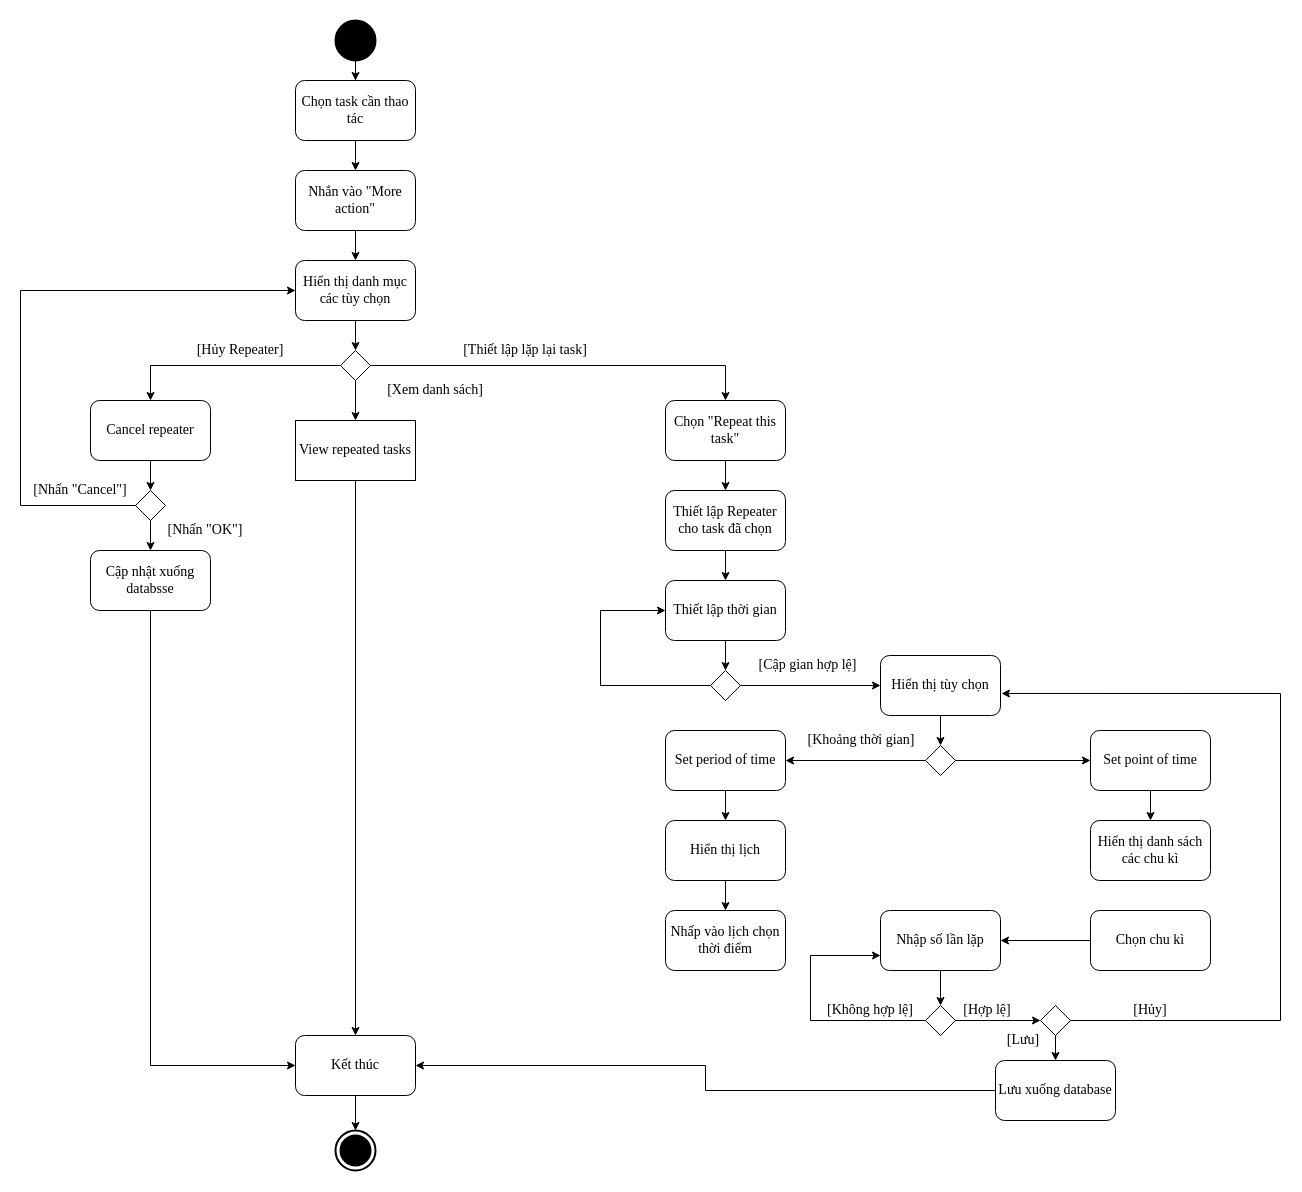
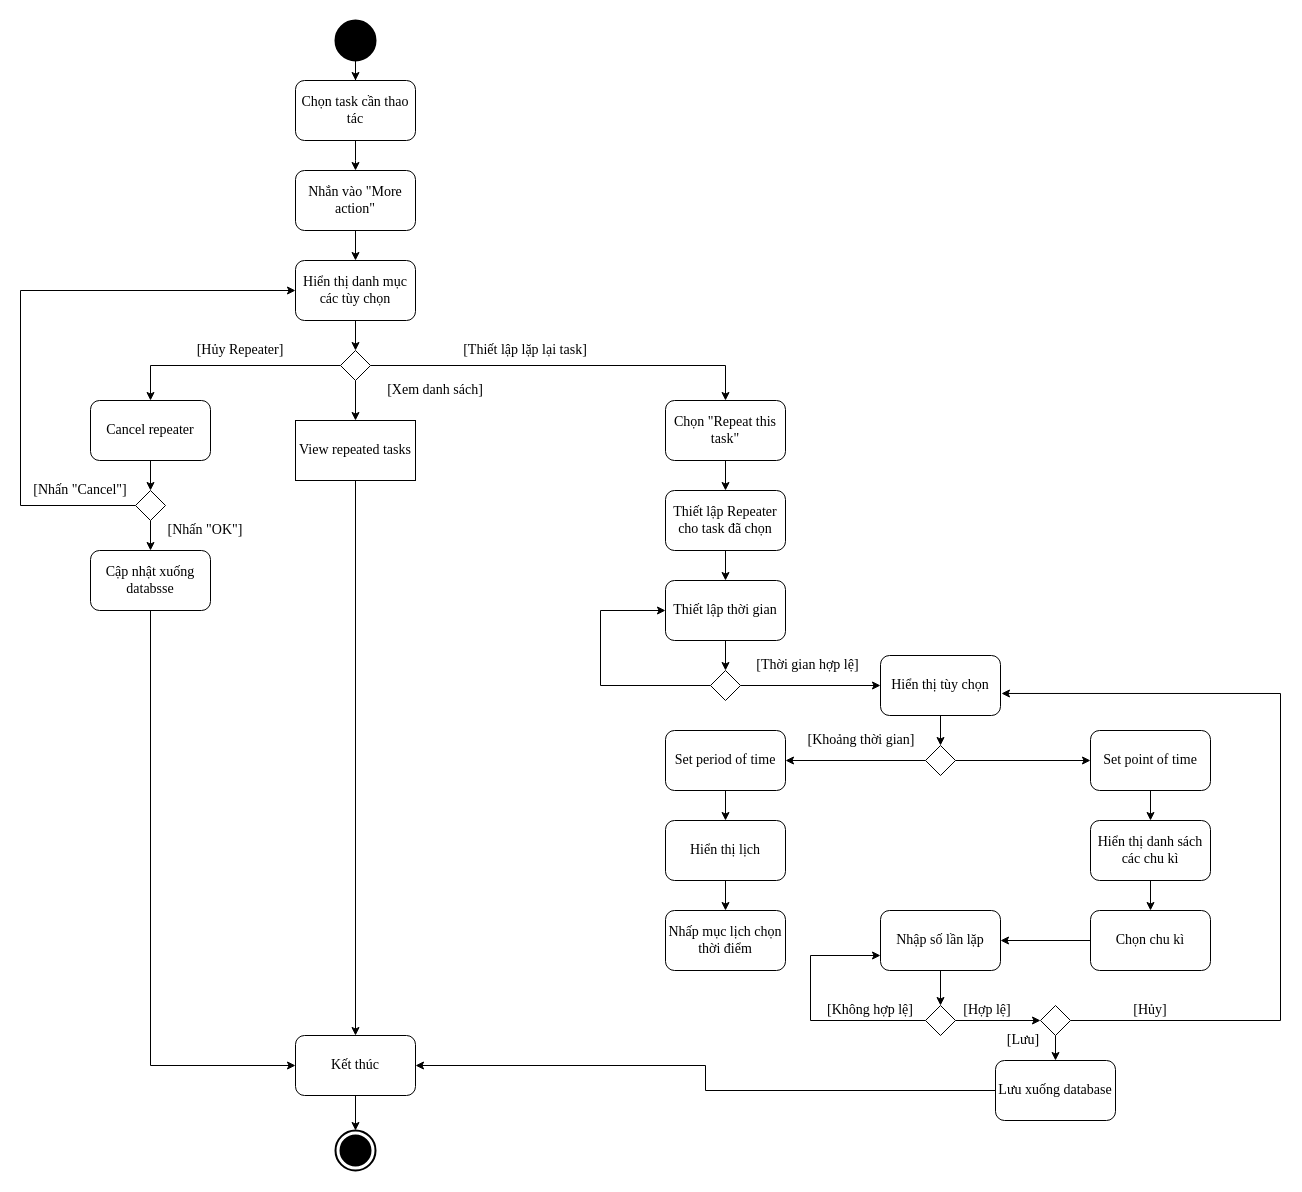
- <mxCell id="17" value="[Cập gian hợp lệ]" style="text;html=1;strokeColor=none;fillColor=none;align=center;verticalAlign=middle;whiteSpace=wrap;rounded=0;fontFamily=Verdana;fontSize=14;" parent="1" vertex="1"><mxGeometry x="740" y="655" width="135" height="20" as="geometry" /></mxCell>
+ <mxCell id="17" value="[Thời gian hợp lệ]" style="text;html=1;strokeColor=none;fillColor=none;align=center;verticalAlign=middle;whiteSpace=wrap;rounded=0;fontFamily=Verdana;fontSize=14;" parent="1" vertex="1"><mxGeometry x="740" y="655" width="135" height="20" as="geometry" /></mxCell>
+ <mxCell id="30" style="edgeStyle=orthogonalEdgeStyle;rounded=0;orthogonalLoop=1;jettySize=auto;html=1;entryX=0.5;entryY=0;entryDx=0;entryDy=0;" parent="1" source="31" target="33" edge="1"><mxGeometry relative="1" as="geometry" /></mxCell>
- <mxCell id="36" value="Nhấp vào lịch chọn thời điểm" style="rounded=1;whiteSpace=wrap;html=1;fontFamily=Verdana;fontSize=14;" parent="1" vertex="1"><mxGeometry x="665" y="910" width="120" height="60" as="geometry" /></mxCell>
+ <mxCell id="36" value="Nhấp mục lịch chọn thời điểm" style="rounded=1;whiteSpace=wrap;html=1;fontFamily=Verdana;fontSize=14;" parent="1" vertex="1"><mxGeometry x="665" y="910" width="120" height="60" as="geometry" /></mxCell>
